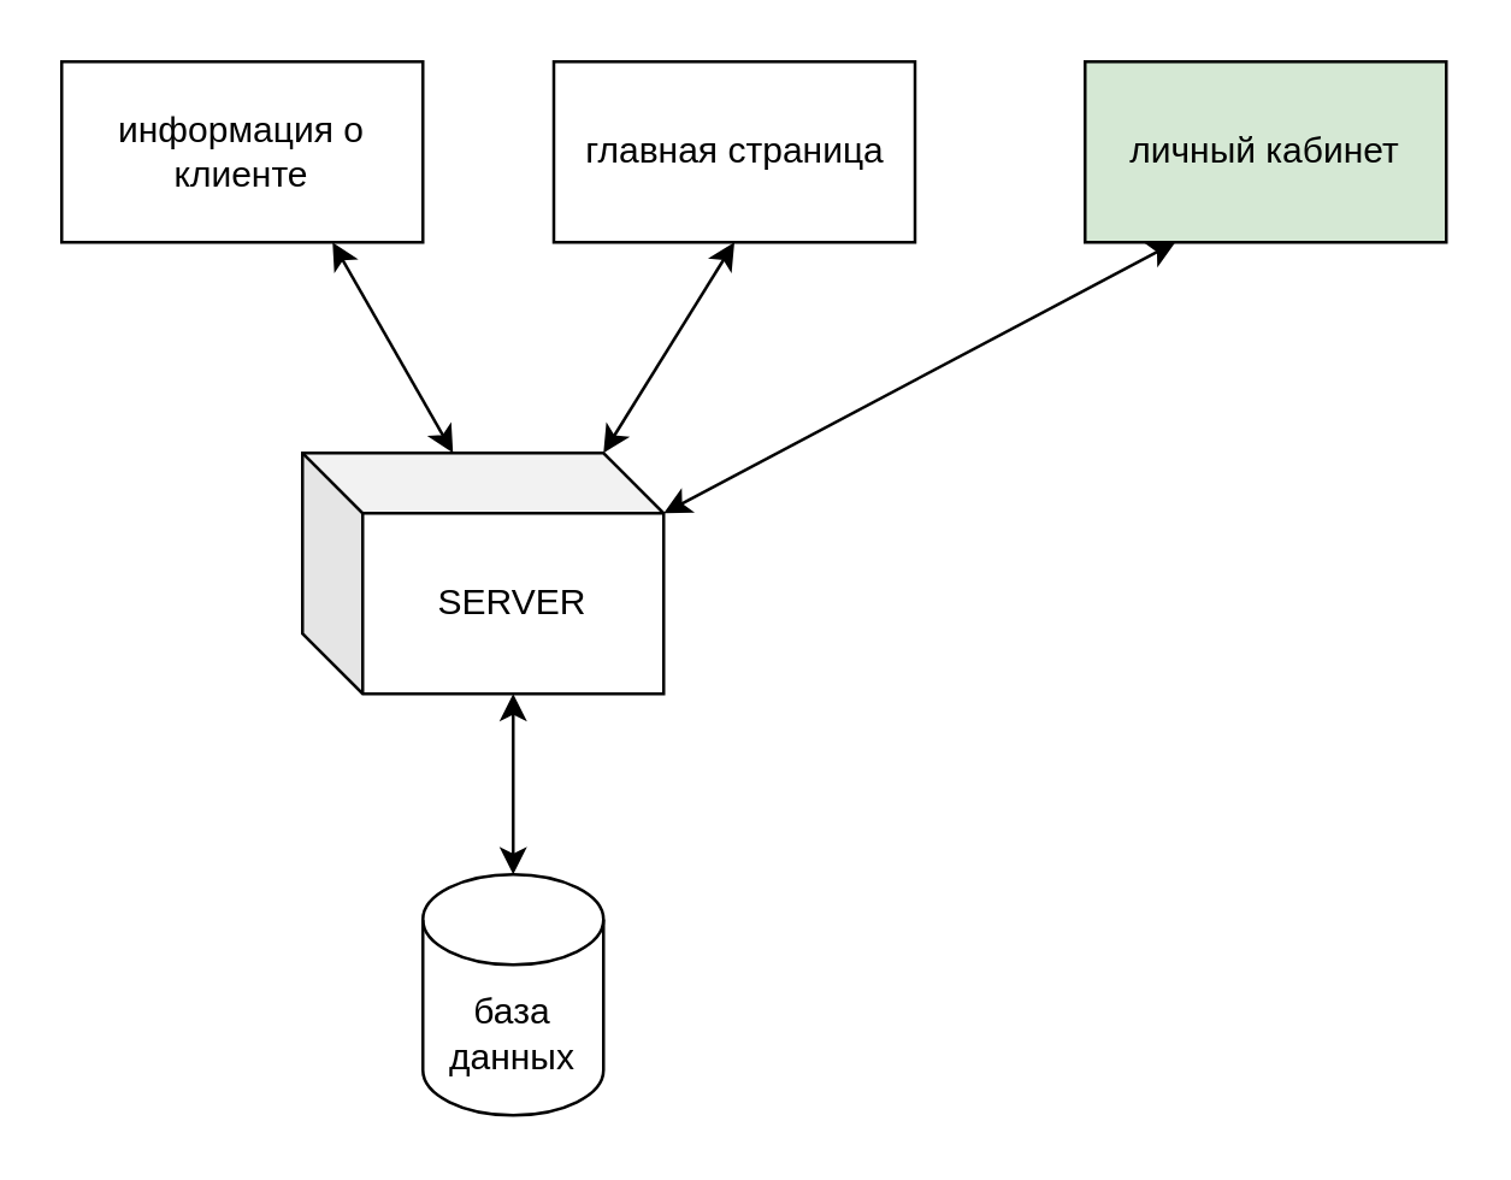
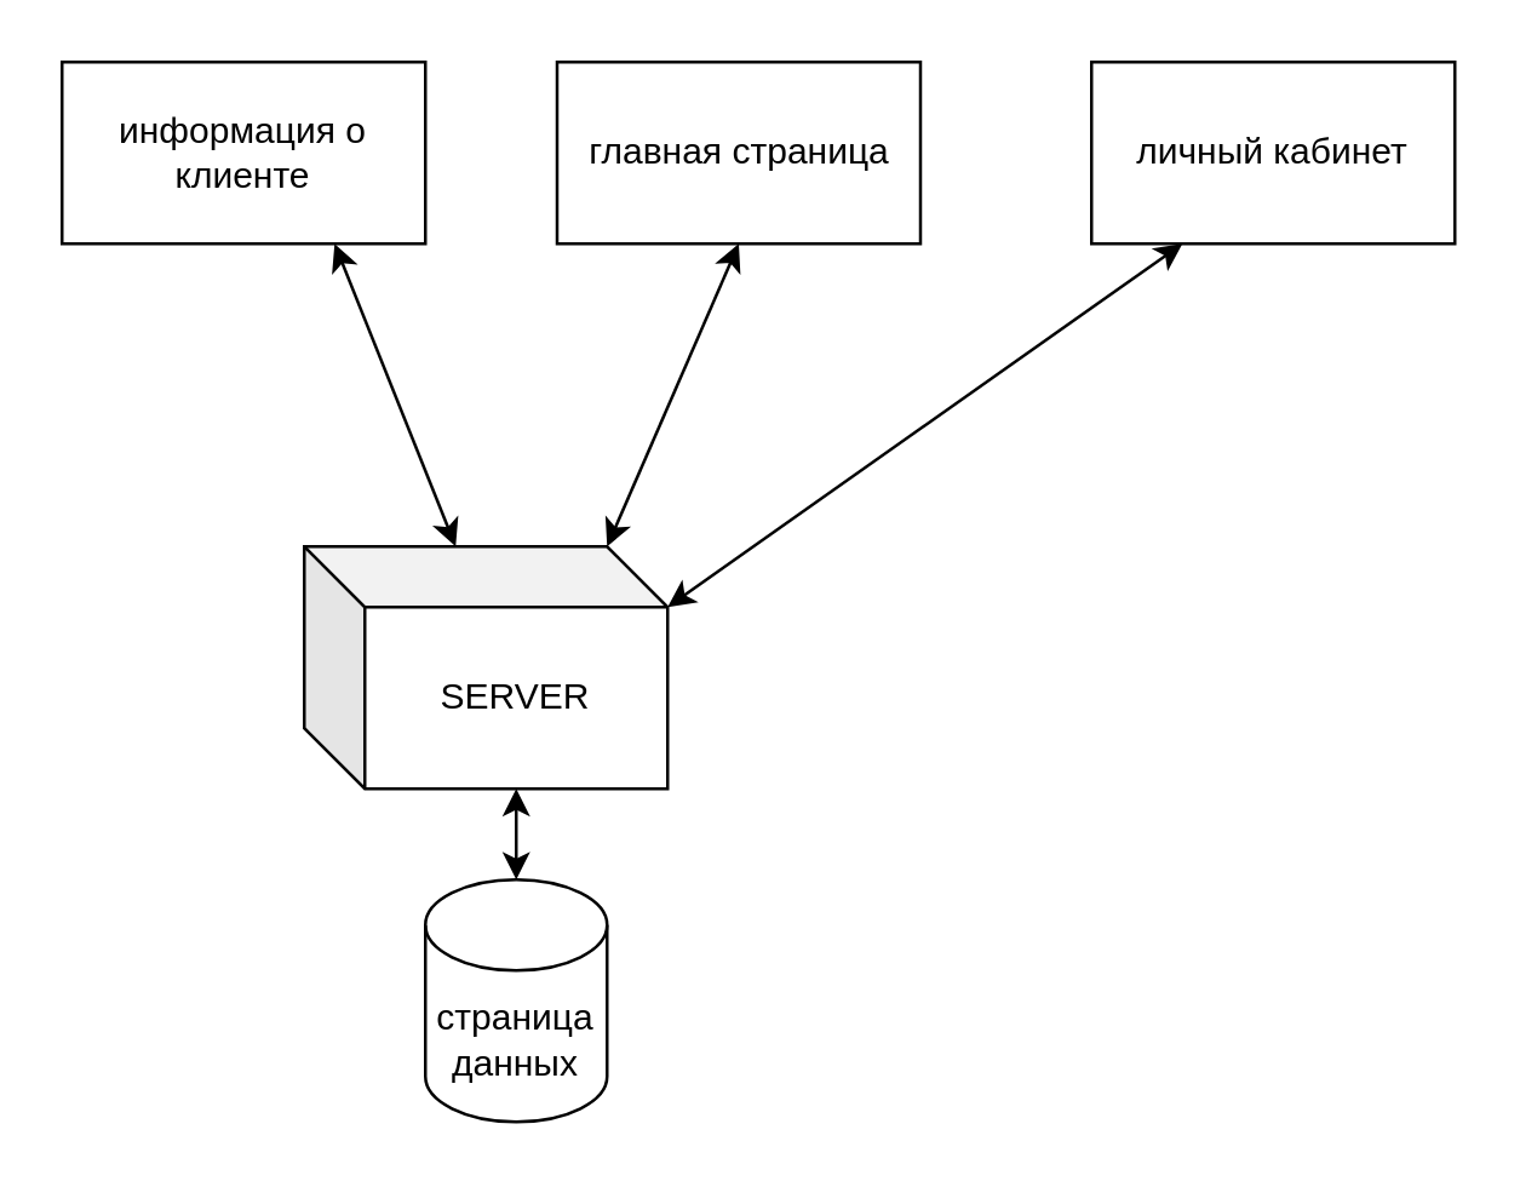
- <mxCell id="6" value="личный кабинет" style="rounded=0;whiteSpace=wrap;html=1;fillColor=#d5e8d4;" vertex="1" parent="1"><mxGeometry x="360" y="20" width="120" height="60" as="geometry" /></mxCell>
+ <mxCell id="6" value="личный кабинет" style="rounded=0;whiteSpace=wrap;html=1;" vertex="1" parent="1"><mxGeometry x="360" y="20" width="120" height="60" as="geometry" /></mxCell>
- <mxCell id="5" value="SERVER" style="shape=cube;whiteSpace=wrap;html=1;boundedLbl=1;backgroundOutline=1;darkOpacity=0.05;darkOpacity2=0.1;" vertex="1" parent="1"><mxGeometry x="100" y="150" width="120" height="80" as="geometry" /></mxCell>
+ <mxCell id="5" value="SERVER" style="shape=cube;whiteSpace=wrap;html=1;boundedLbl=1;backgroundOutline=1;darkOpacity=0.05;darkOpacity2=0.1;" vertex="1" parent="1"><mxGeometry x="100" y="180" width="120" height="80" as="geometry" /></mxCell>
- <mxCell id="4" value="база данных" style="shape=cylinder3;whiteSpace=wrap;html=1;boundedLbl=1;backgroundOutline=1;size=15;" vertex="1" parent="1"><mxGeometry x="140" y="290" width="60" height="80" as="geometry" /></mxCell>
+ <mxCell id="4" value="страница данных" style="shape=cylinder3;whiteSpace=wrap;html=1;boundedLbl=1;backgroundOutline=1;size=15;" vertex="1" parent="1"><mxGeometry x="140" y="290" width="60" height="80" as="geometry" /></mxCell>
